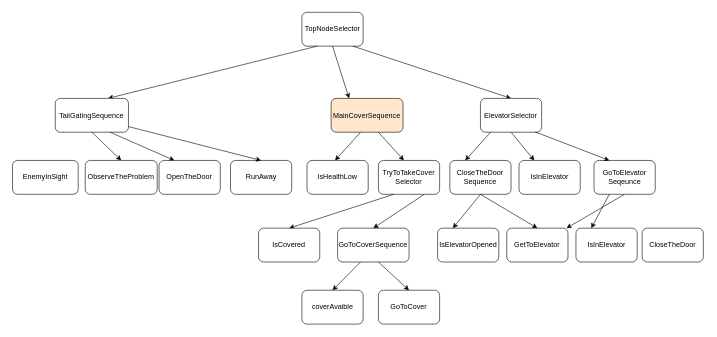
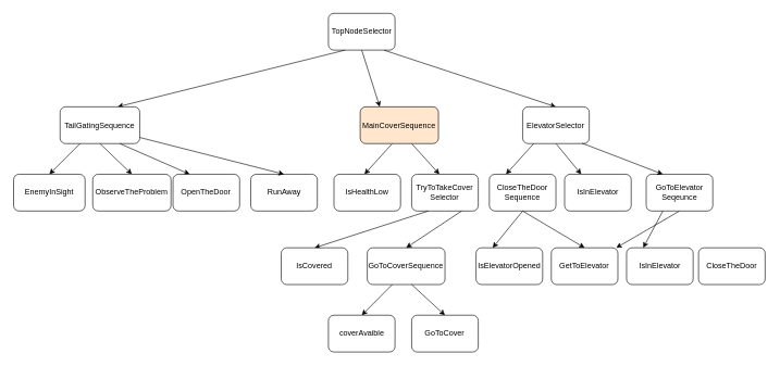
+ <mxCell id="24" value="" style="endArrow=classic;html=1;rounded=0;exitX=0.25;exitY=1;exitDx=0;exitDy=0;entryX=0.5;entryY=0;entryDx=0;entryDy=0;fontSize=12;spacing=2;" parent="1" source="23" target="2" edge="1"><mxGeometry width="50" height="50" relative="1" as="geometry"><mxPoint x="204.885" y="220" as="sourcePoint" /><mxPoint x="162.352" y="267.059" as="targetPoint" /></mxGeometry></mxCell>
